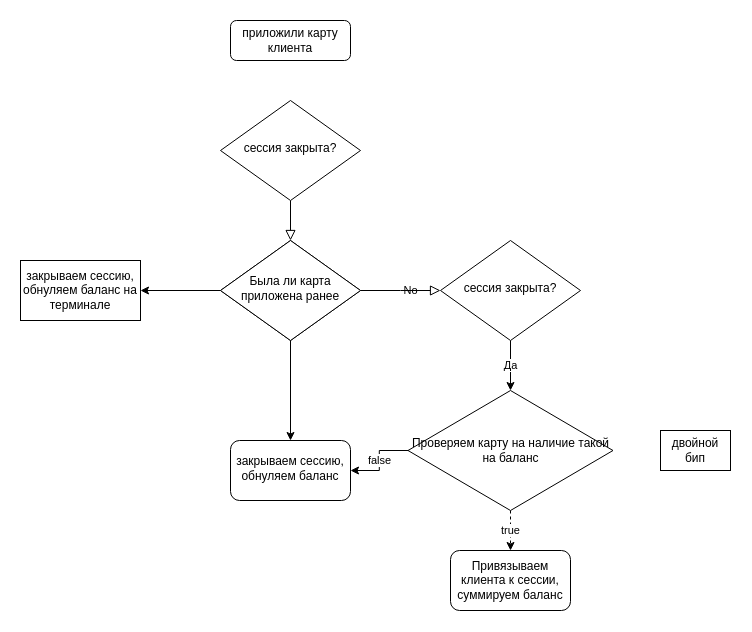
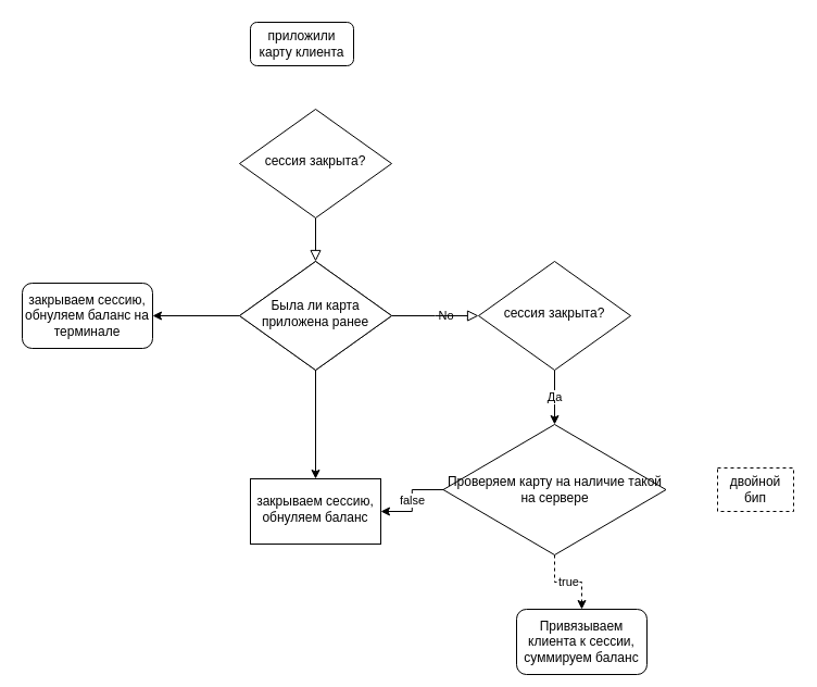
- <mxCell id="3" value="приложили карту клиента" style="rounded=1;whiteSpace=wrap;html=1;fontSize=12;glass=0;strokeWidth=1;shadow=0;" parent="1" vertex="1"><mxGeometry x="230" y="20" width="120" height="40" as="geometry" /></mxCell>
+ <mxCell id="3" value="приложили карту клиента" style="rounded=1;whiteSpace=wrap;html=1;fontSize=12;glass=0;strokeWidth=1;shadow=0;" parent="1" vertex="1"><mxGeometry x="230" y="20" width="95" height="40" as="geometry" /></mxCell>
- <mxCell id="7" value="закрываем сессию, обнуляем баланс на терминале" style="whiteSpace=wrap;html=1;rounded=0;" parent="1" vertex="1"><mxGeometry x="20" y="260" width="120" height="60" as="geometry" /></mxCell>
+ <mxCell id="7" value="закрываем сессию, обнуляем баланс на терминале" style="rounded=1;whiteSpace=wrap;html=1;" parent="1" vertex="1"><mxGeometry x="20" y="260" width="120" height="60" as="geometry" /></mxCell>
- <mxCell id="15" value="Проверяем карту на наличие такой на баланс" style="rhombus;whiteSpace=wrap;html=1;" parent="1" vertex="1"><mxGeometry x="407.5" y="390" width="205" height="120" as="geometry" /></mxCell>
+ <mxCell id="15" value="Проверяем карту на наличие такой на сервере" style="rhombus;whiteSpace=wrap;html=1;" parent="1" vertex="1"><mxGeometry x="407.5" y="390" width="205" height="120" as="geometry" /></mxCell>
- <mxCell id="16" value="двойной бип" style="whiteSpace=wrap;html=1;" parent="1" vertex="1"><mxGeometry x="660" y="430" width="70" height="40" as="geometry" /></mxCell>
+ <mxCell id="16" value="двойной бип" style="whiteSpace=wrap;html=1;dashed=1;" parent="1" vertex="1"><mxGeometry x="660" y="430" width="70" height="40" as="geometry" /></mxCell>
- <mxCell id="17" value="закрываем сессию, обнуляем баланс" style="whiteSpace=wrap;html=1;shadow=0;strokeWidth=1;spacing=6;spacingTop=-4;rounded=1;" parent="1" vertex="1"><mxGeometry x="230" y="440" width="120" height="60" as="geometry" /></mxCell>
+ <mxCell id="17" value="закрываем сессию, обнуляем баланс" style="whiteSpace=wrap;html=1;shadow=0;strokeWidth=1;spacing=6;spacingTop=-4;" parent="1" vertex="1"><mxGeometry x="230" y="440" width="120" height="60" as="geometry" /></mxCell>
- <mxCell id="13" value="Привязываем клиента к сессии, суммируем баланс" style="whiteSpace=wrap;html=1;rounded=1;shadow=0;strokeWidth=1;glass=0;" parent="1" vertex="1"><mxGeometry x="450" y="550" width="120" height="60" as="geometry" /></mxCell>
+ <mxCell id="13" value="Привязываем клиента к сессии, суммируем баланс" style="whiteSpace=wrap;html=1;rounded=1;shadow=0;strokeWidth=1;glass=0;" parent="1" vertex="1"><mxGeometry x="475" y="560" width="120" height="60" as="geometry" /></mxCell>
